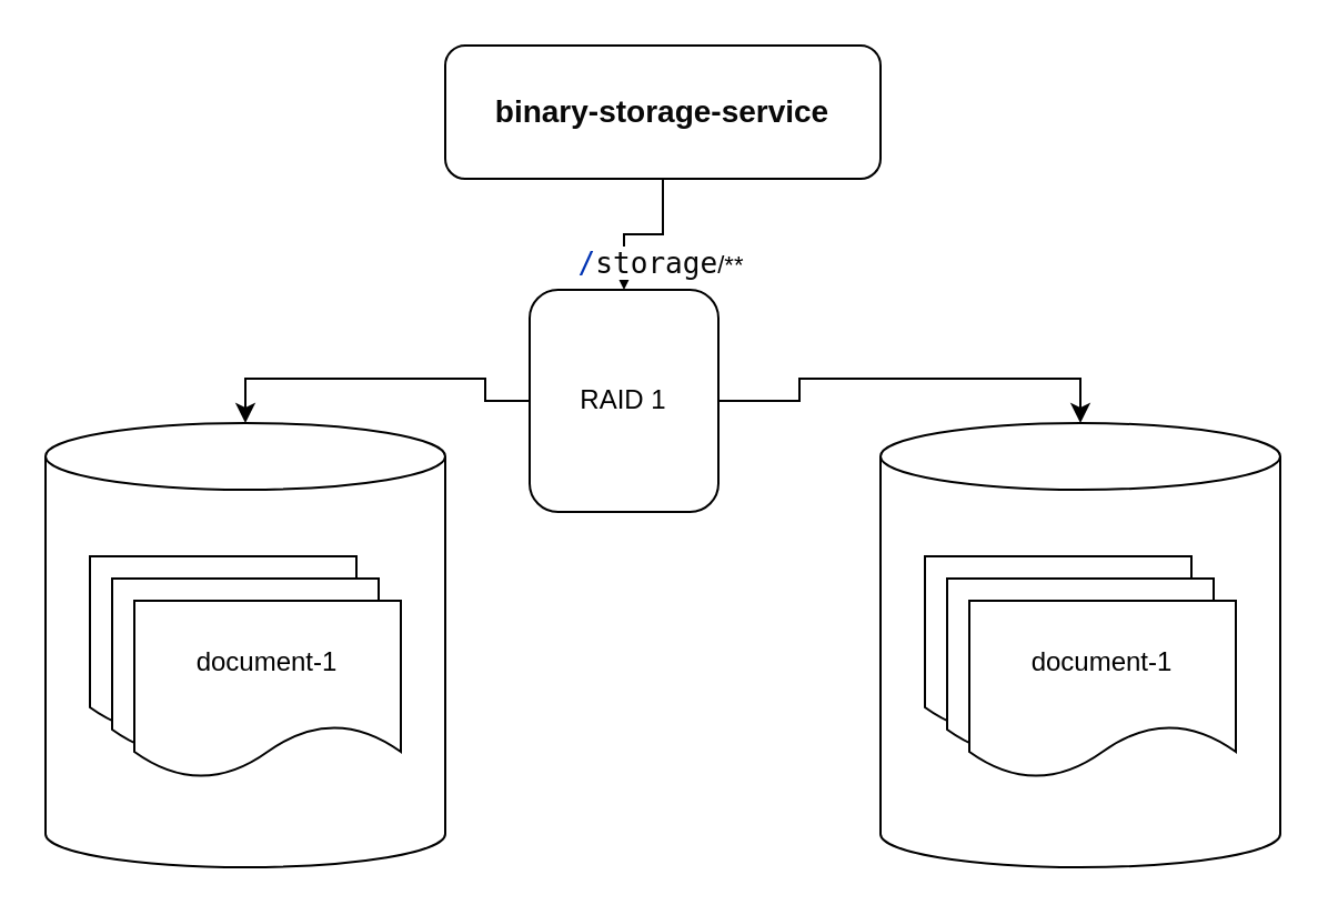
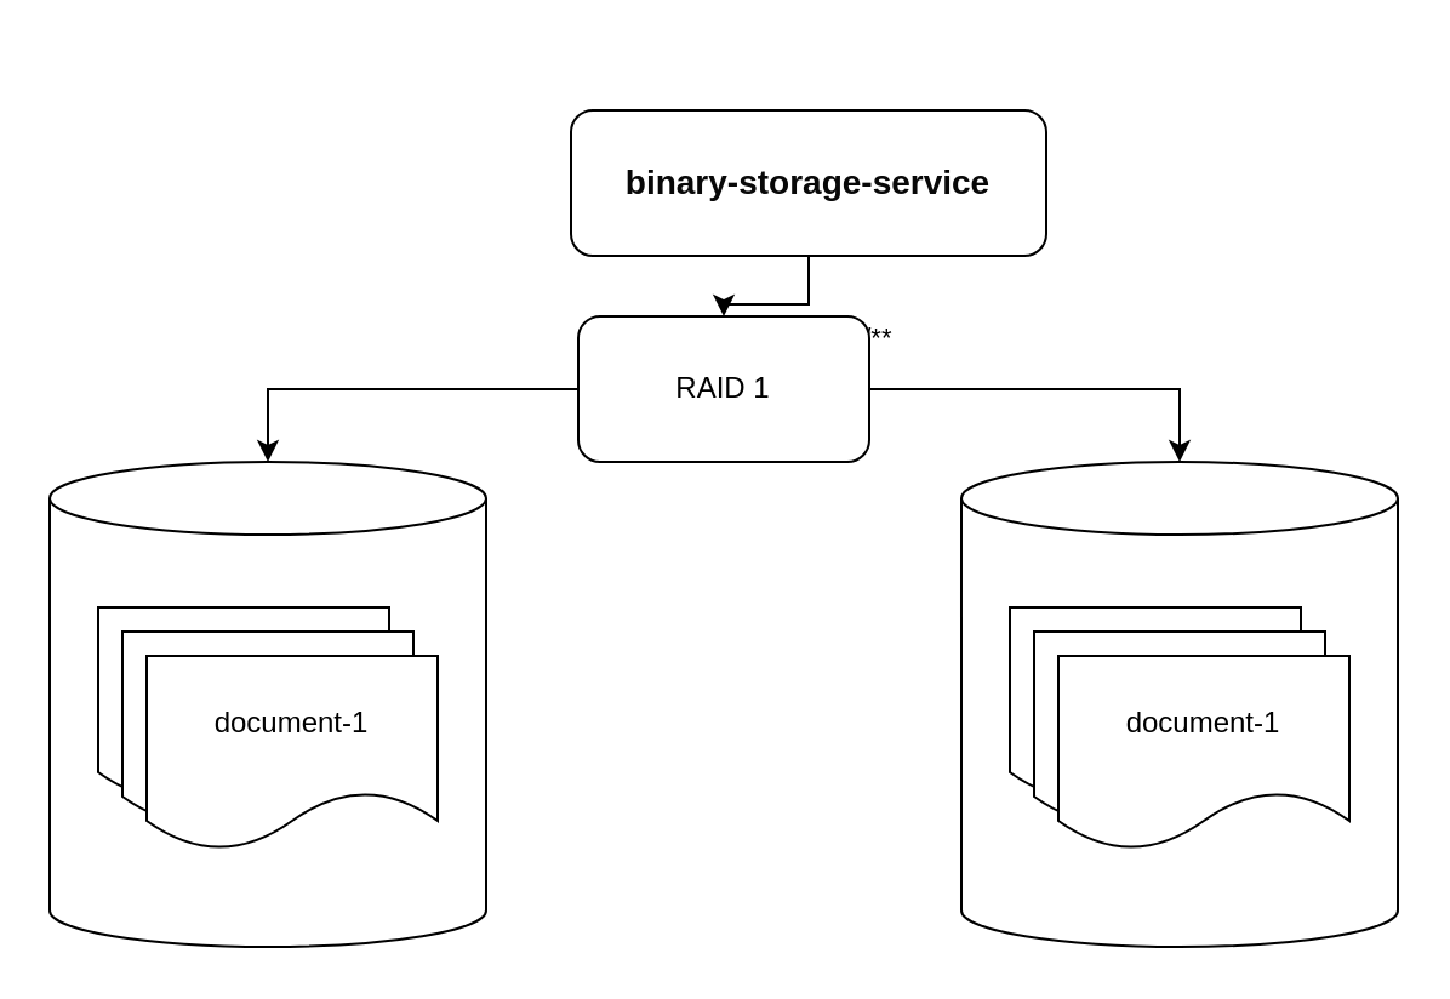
- <mxCell id="5" value="&lt;strong style=&quot;box-sizing: border-box; color: rgb(8, 8, 8); font-family: Helvetica, Arial, freesans, sans-serif; font-size: 14px; text-align: start; background-color: rgb(255, 255, 255);&quot;&gt;binary-storage-service&lt;/strong&gt;" style="rounded=1;whiteSpace=wrap;html=1;" parent="1" vertex="1"><mxGeometry x="200" y="20" width="196" height="60" as="geometry" /></mxCell>
+ <mxCell id="5" value="&lt;strong style=&quot;box-sizing: border-box; color: rgb(8, 8, 8); font-family: Helvetica, Arial, freesans, sans-serif; font-size: 14px; text-align: start; background-color: rgb(255, 255, 255);&quot;&gt;binary-storage-service&lt;/strong&gt;" style="rounded=1;whiteSpace=wrap;html=1;" parent="1" vertex="1"><mxGeometry x="235" y="45" width="196" height="60" as="geometry" /></mxCell>
- <mxCell id="11" value="RAID 1" style="rounded=1;whiteSpace=wrap;html=1;" parent="1" vertex="1"><mxGeometry x="238" y="130" width="85" height="100" as="geometry" /></mxCell>
+ <mxCell id="11" value="RAID 1" style="rounded=1;whiteSpace=wrap;html=1;" parent="1" vertex="1"><mxGeometry x="238" y="130" width="120" height="60" as="geometry" /></mxCell>
